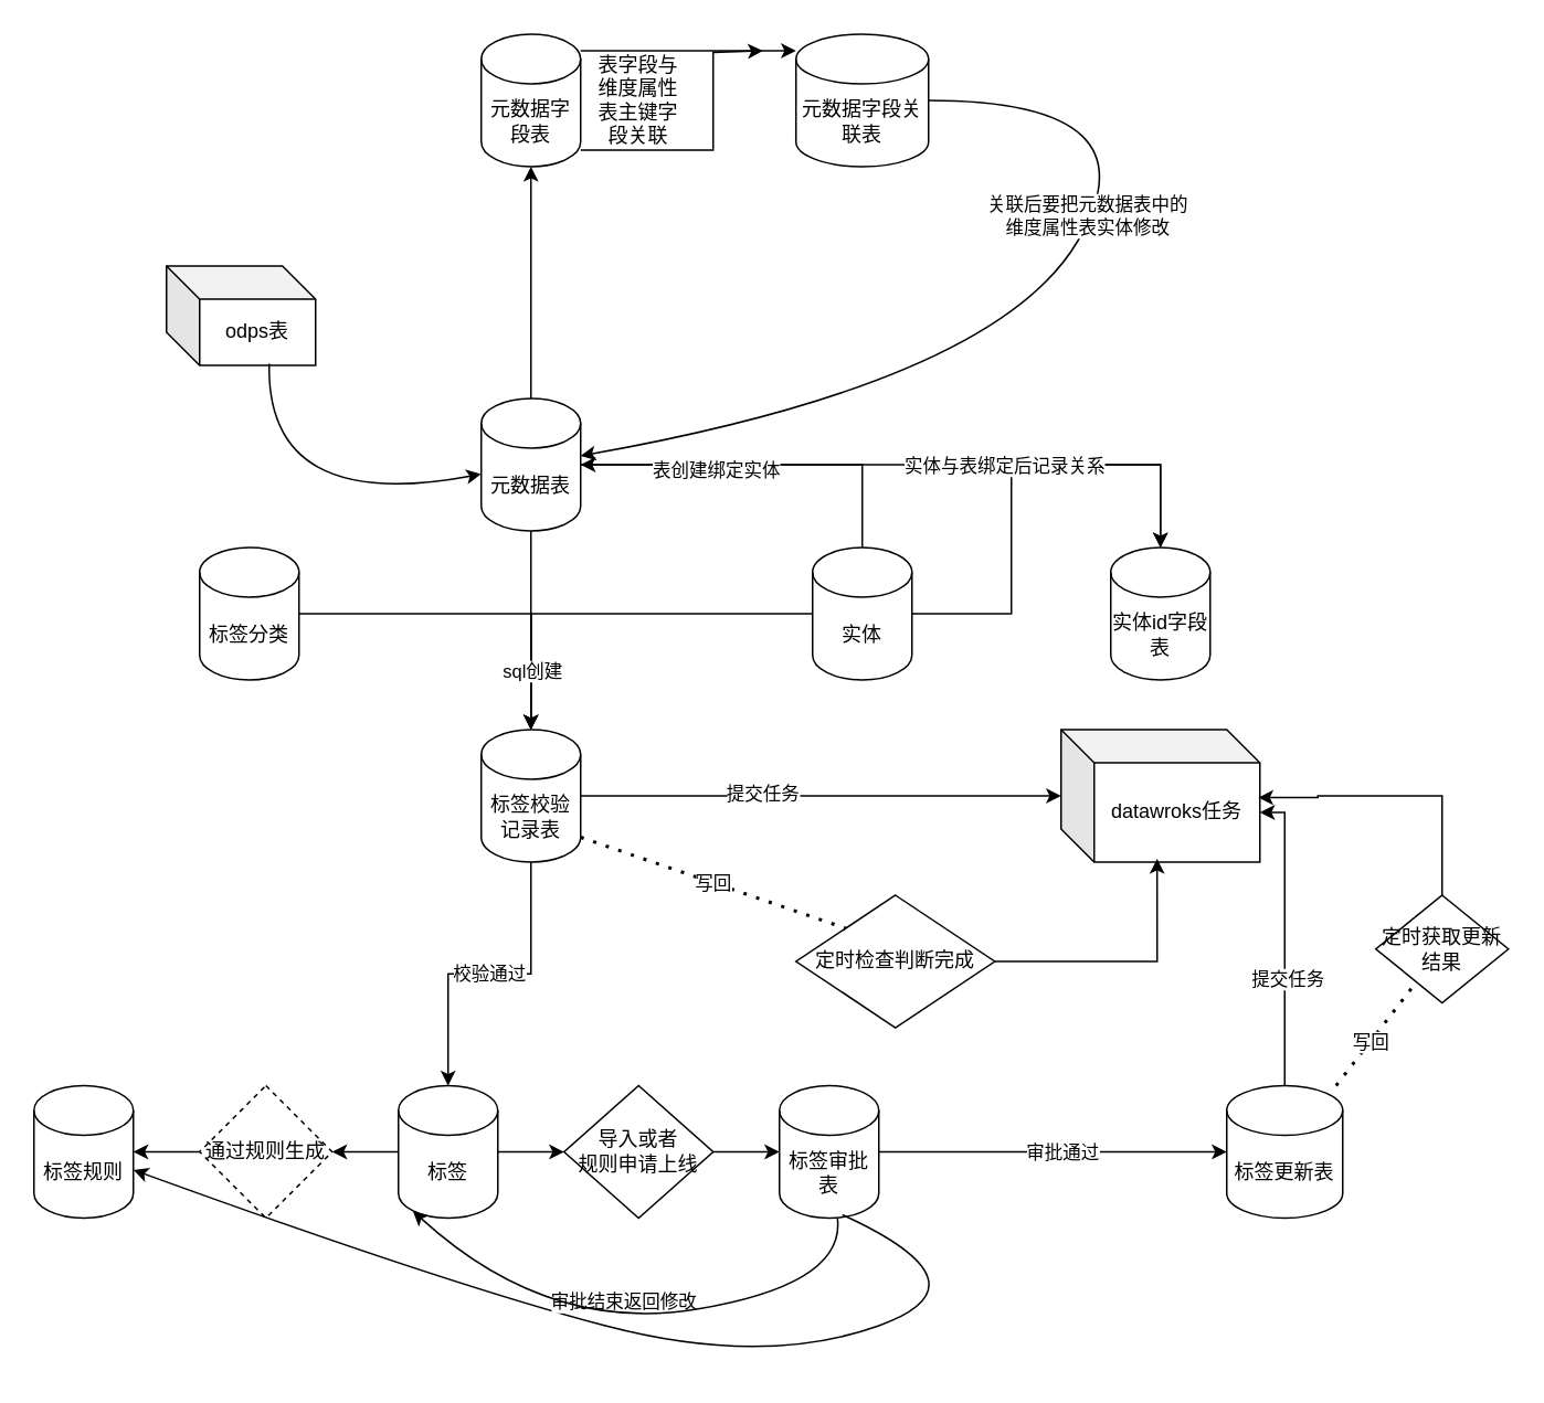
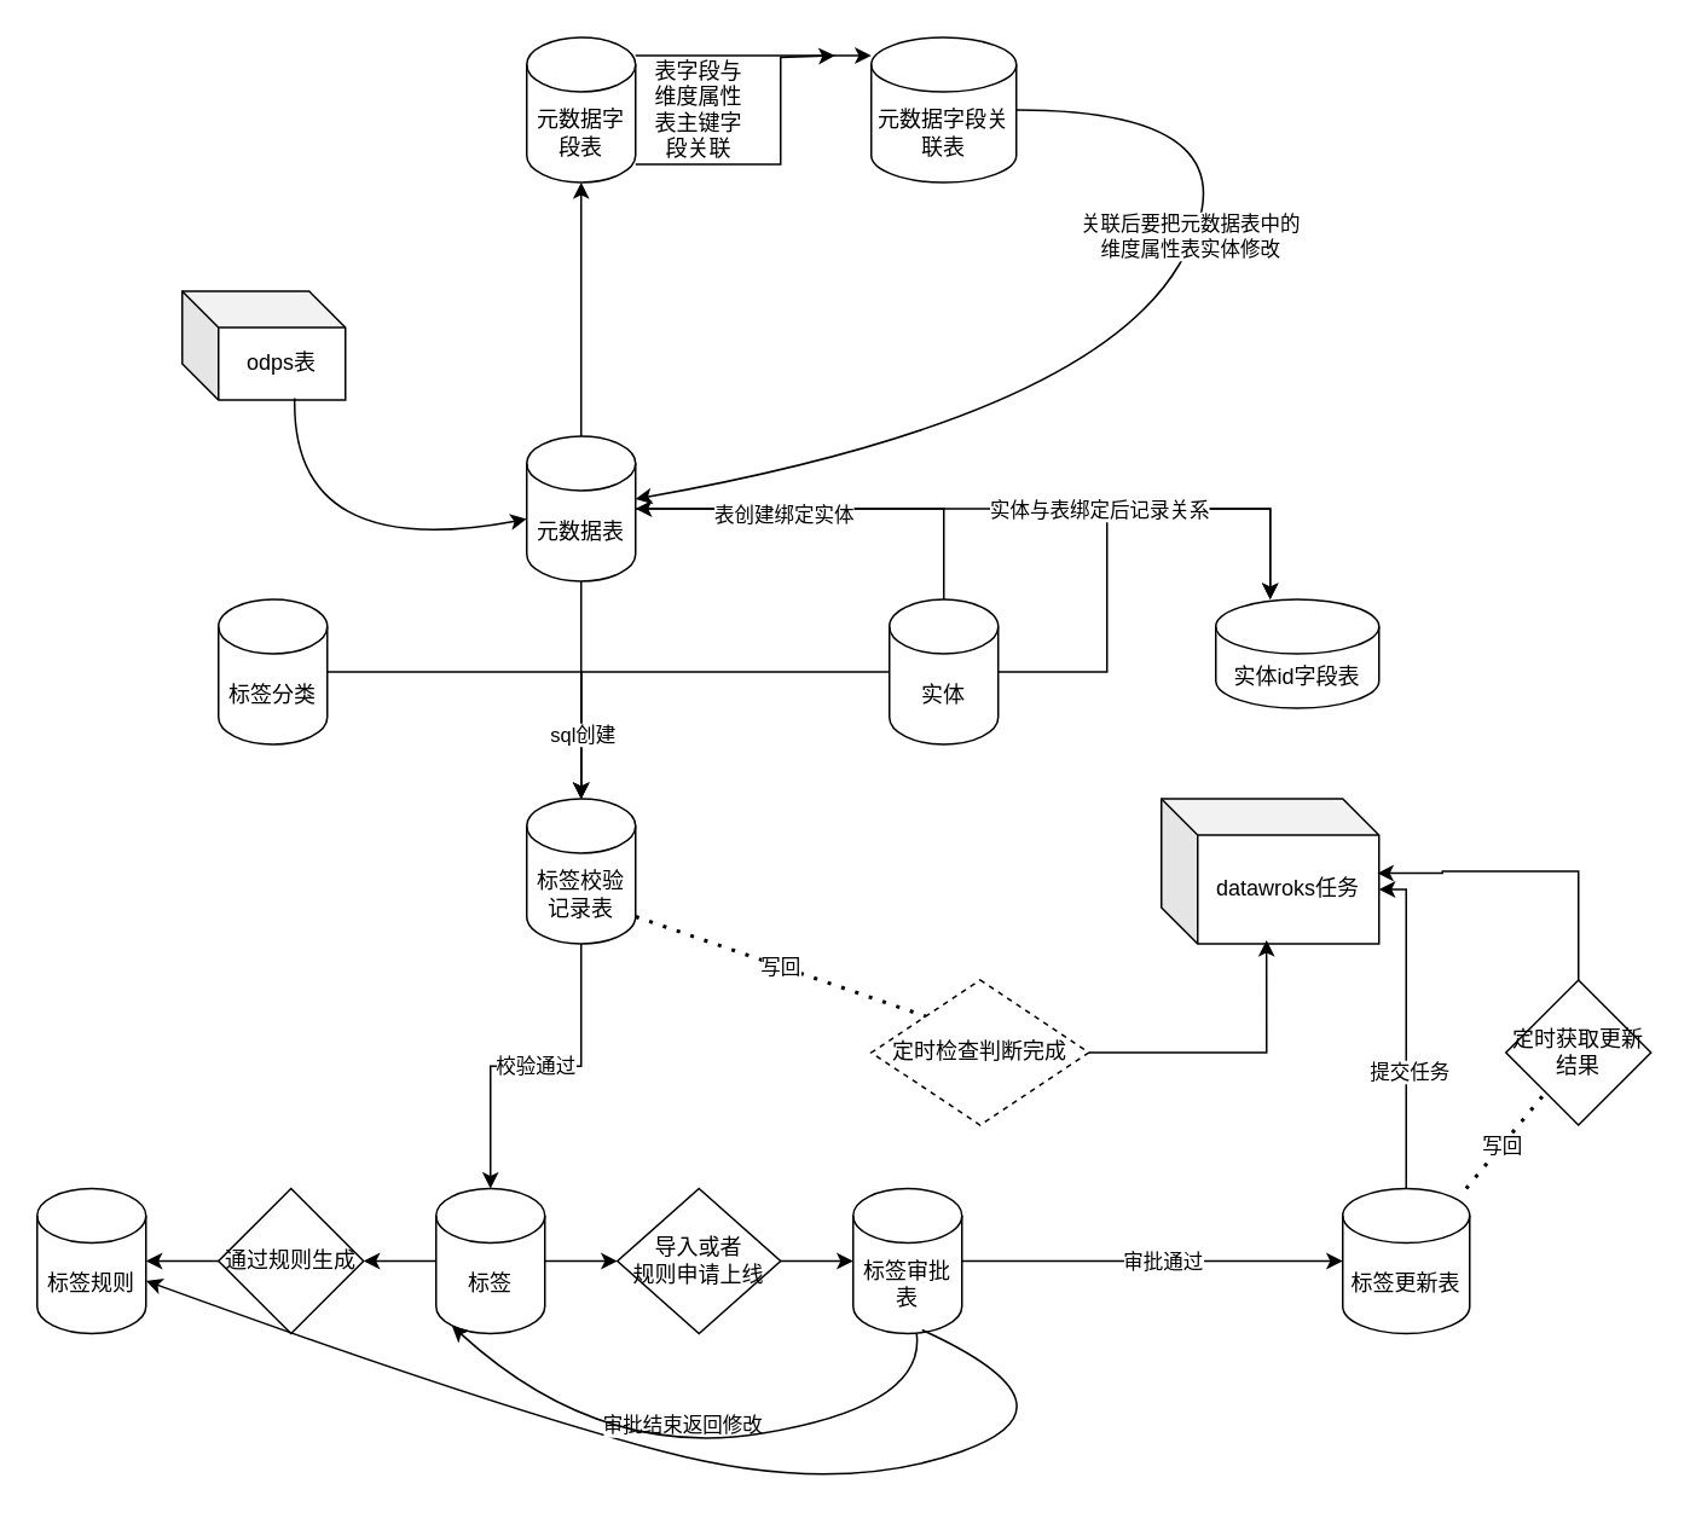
- <mxCell id="49" value="实体id字段表" style="shape=cylinder3;whiteSpace=wrap;html=1;boundedLbl=1;backgroundOutline=1;size=15;" parent="1" vertex="1"><mxGeometry x="670" y="330" width="60" height="80" as="geometry" /></mxCell>
+ <mxCell id="49" value="实体id字段表" style="shape=cylinder3;whiteSpace=wrap;html=1;boundedLbl=1;backgroundOutline=1;size=15;" parent="1" vertex="1"><mxGeometry x="670" y="330" width="90" height="60" as="geometry" /></mxCell>
- <mxCell id="33" style="edgeStyle=orthogonalEdgeStyle;rounded=0;orthogonalLoop=1;jettySize=auto;html=1;" parent="1" source="36" target="39" edge="1"><mxGeometry relative="1" as="geometry" /></mxCell>
- <mxCell id="34" value="提交任务" style="edgeLabel;html=1;align=center;verticalAlign=middle;resizable=0;points=[];" parent="33" vertex="1" connectable="0"><mxGeometry x="-0.248" y="2" relative="1" as="geometry"><mxPoint as="offset" /></mxGeometry></mxCell>
- <mxCell id="45" value="定时获取更新结果" style="rhombus;whiteSpace=wrap;html=1;" parent="1" vertex="1"><mxGeometry x="830" y="540" width="80" height="65" as="geometry" /></mxCell>
+ <mxCell id="45" value="定时获取更新结果" style="rhombus;whiteSpace=wrap;html=1;" parent="1" vertex="1"><mxGeometry x="830" y="540" width="80" height="80" as="geometry" /></mxCell>
- <mxCell id="40" value="定时检查判断完成" style="rhombus;whiteSpace=wrap;html=1;" parent="1" vertex="1"><mxGeometry x="480" y="540" width="120" height="80" as="geometry" /></mxCell>
+ <mxCell id="40" value="定时检查判断完成" style="rhombus;whiteSpace=wrap;html=1;dashed=1;" parent="1" vertex="1"><mxGeometry x="480" y="540" width="120" height="80" as="geometry" /></mxCell>
- <mxCell id="22" value="通过规则生成" style="rhombus;whiteSpace=wrap;html=1;dashed=1;" parent="1" vertex="1"><mxGeometry x="120" y="655" width="80" height="80" as="geometry" /></mxCell>
+ <mxCell id="22" value="通过规则生成" style="rhombus;whiteSpace=wrap;html=1;" parent="1" vertex="1"><mxGeometry x="120" y="655" width="80" height="80" as="geometry" /></mxCell>
